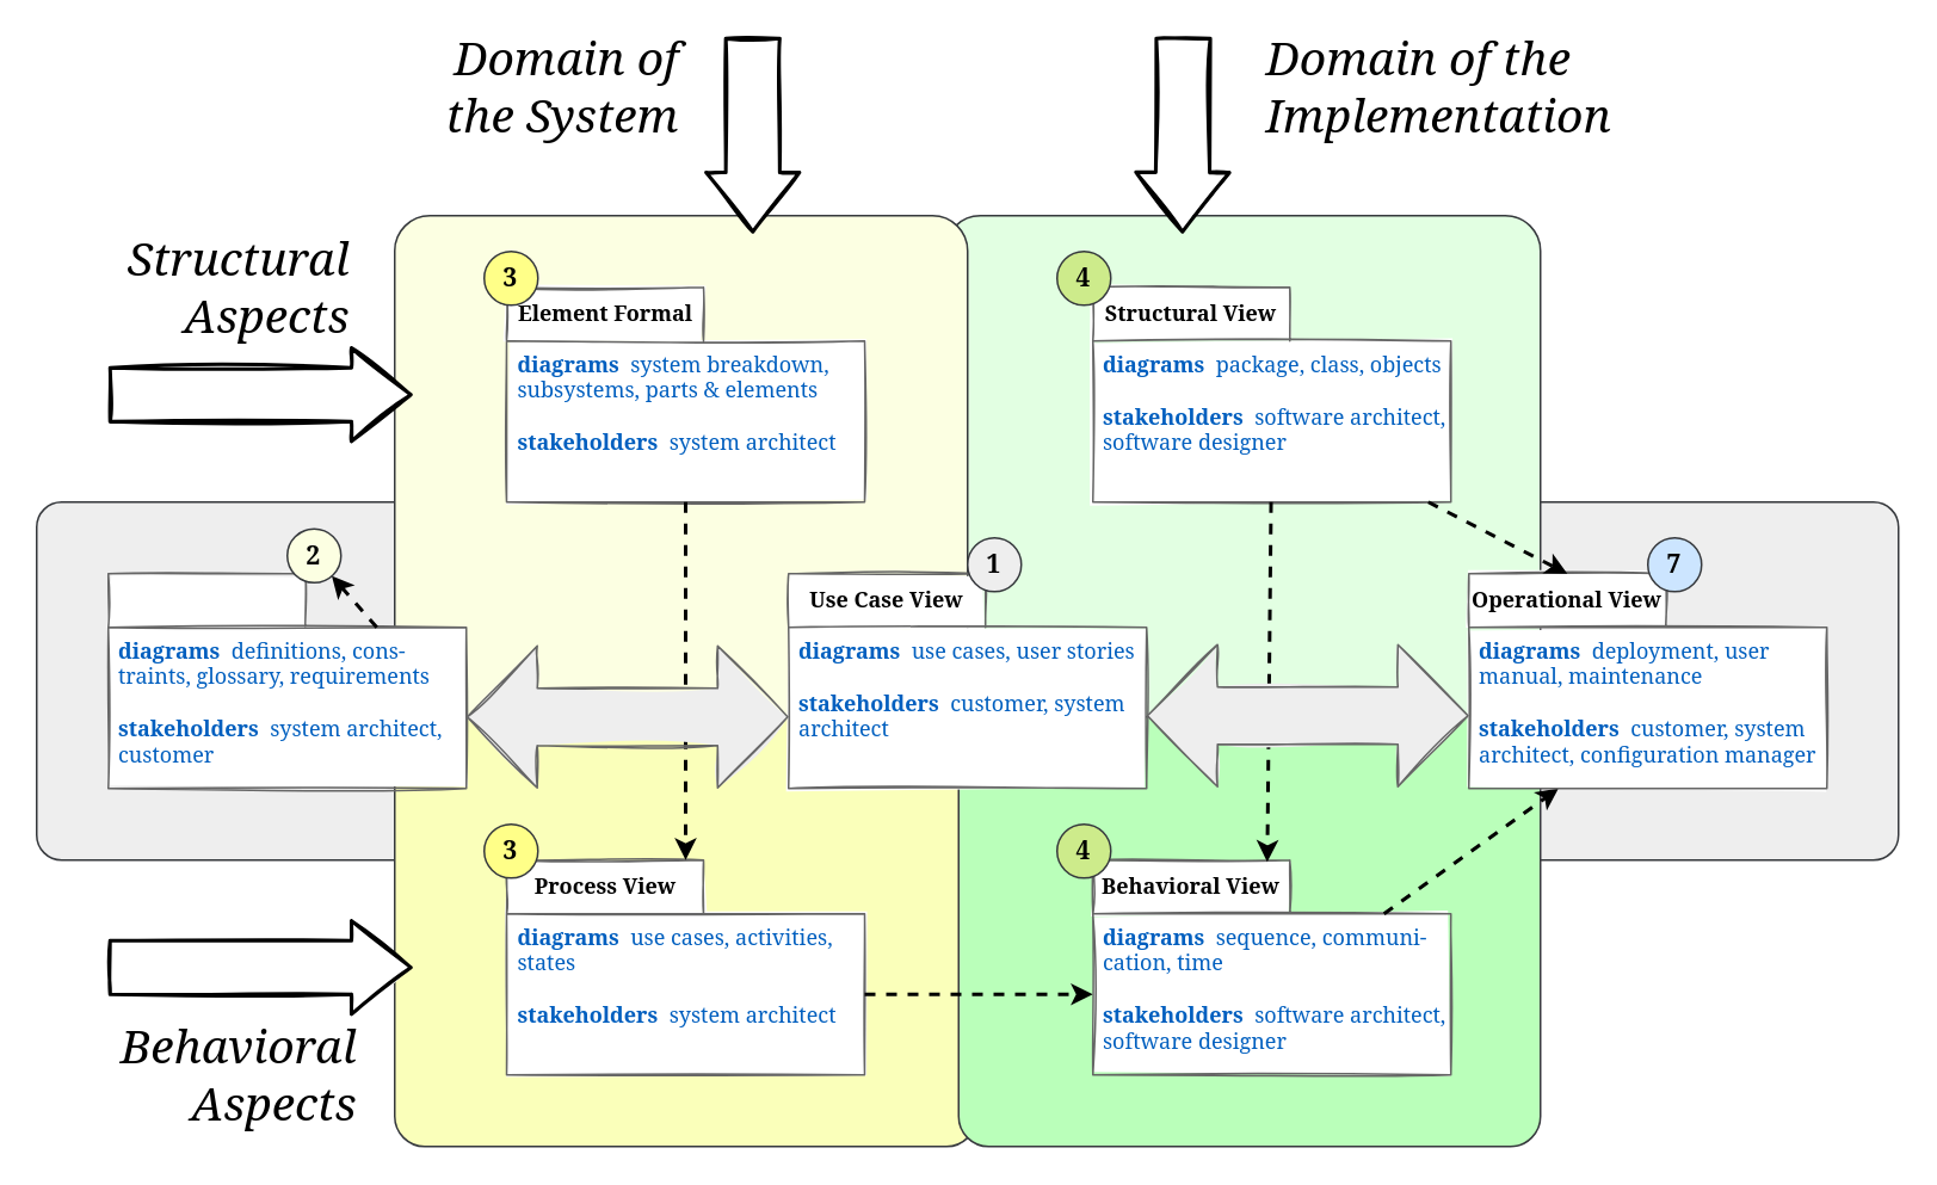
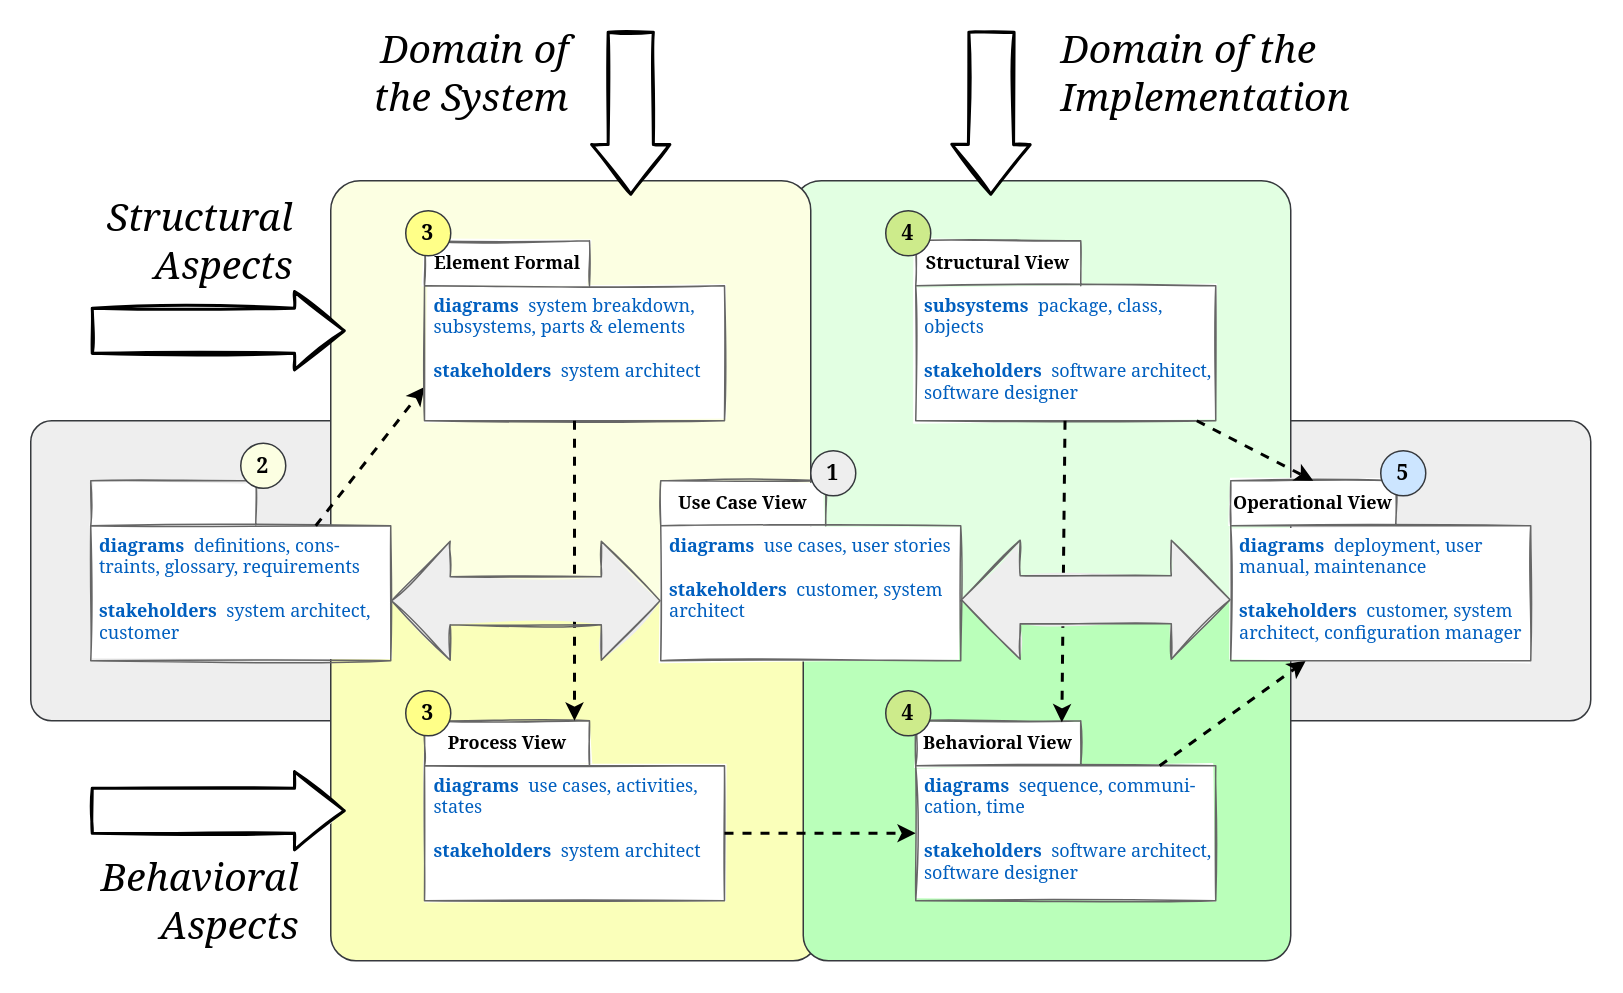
- <mxCell id="28" value="&lt;b&gt;diagrams&lt;/b&gt;&amp;nbsp; package, class, objects&lt;br&gt;&lt;br&gt;&lt;b&gt;stakeholders&lt;/b&gt;&amp;nbsp; software architect, software designer" style="text;html=1;strokeColor=none;fillColor=none;align=left;verticalAlign=top;whiteSpace=wrap;rounded=0;spacingLeft=4;fontFamily=Noto Serif;fontSource=https%3A%2F%2Ffonts.googleapis.com%2Fcss%3Ffamily%3DNoto%2BSerif;fontColor=#005FBF;" parent="1" vertex="1"><mxGeometry x="610" y="190" width="200" height="90" as="geometry" /></mxCell>
+ <mxCell id="28" value="&lt;b&gt;subsystems&lt;/b&gt;&amp;nbsp; package, class, objects&lt;br&gt;&lt;br&gt;&lt;b&gt;stakeholders&lt;/b&gt;&amp;nbsp; software architect, software designer" style="text;html=1;strokeColor=none;fillColor=none;align=left;verticalAlign=top;whiteSpace=wrap;rounded=0;spacingLeft=4;fontFamily=Noto Serif;fontSource=https%3A%2F%2Ffonts.googleapis.com%2Fcss%3Ffamily%3DNoto%2BSerif;fontColor=#005FBF;" parent="1" vertex="1"><mxGeometry x="610" y="190" width="200" height="90" as="geometry" /></mxCell>
- <mxCell id="39" value="7" style="ellipse;whiteSpace=wrap;html=1;aspect=fixed;strokeColor=#36393d;fillColor=#cce5ff;fontStyle=1;fontFamily=Noto Serif;fontSource=https%3A%2F%2Ffonts.googleapis.com%2Fcss%3Ffamily%3DNoto%2BSerif;fontSize=14;" vertex="1" parent="1"><mxGeometry x="920" y="300" width="30" height="30" as="geometry" /></mxCell>
+ <mxCell id="39" value="5" style="ellipse;whiteSpace=wrap;html=1;aspect=fixed;strokeColor=#36393d;fillColor=#cce5ff;fontStyle=1;fontFamily=Noto Serif;fontSource=https%3A%2F%2Ffonts.googleapis.com%2Fcss%3Ffamily%3DNoto%2BSerif;fontSize=14;" vertex="1" parent="1"><mxGeometry x="920" y="300" width="30" height="30" as="geometry" /></mxCell>
- <mxCell id="11" style="rounded=1;sketch=0;orthogonalLoop=1;jettySize=auto;html=1;fontFamily=Noto Serif;fontSource=https%3A%2F%2Ffonts.googleapis.com%2Fcss%3Ffamily%3DNoto%2BSerif;fontSize=26;fontColor=#000000;strokeWidth=2;fillColor=#ffffff;align=left;dashed=1;exitX=0.75;exitY=0;exitDx=0;exitDy=0;shadow=0;" parent="1" source="12" target="38" edge="1"><mxGeometry relative="1" as="geometry" /></mxCell>
+ <mxCell id="11" style="rounded=1;sketch=0;orthogonalLoop=1;jettySize=auto;html=1;entryX=0;entryY=0.75;entryDx=0;entryDy=0;fontFamily=Noto Serif;fontSource=https%3A%2F%2Ffonts.googleapis.com%2Fcss%3Ffamily%3DNoto%2BSerif;fontSize=26;fontColor=#000000;strokeWidth=2;fillColor=#ffffff;align=left;dashed=1;exitX=0.75;exitY=0;exitDx=0;exitDy=0;shadow=0;" parent="1" source="12" target="32" edge="1"><mxGeometry relative="1" as="geometry" /></mxCell>
